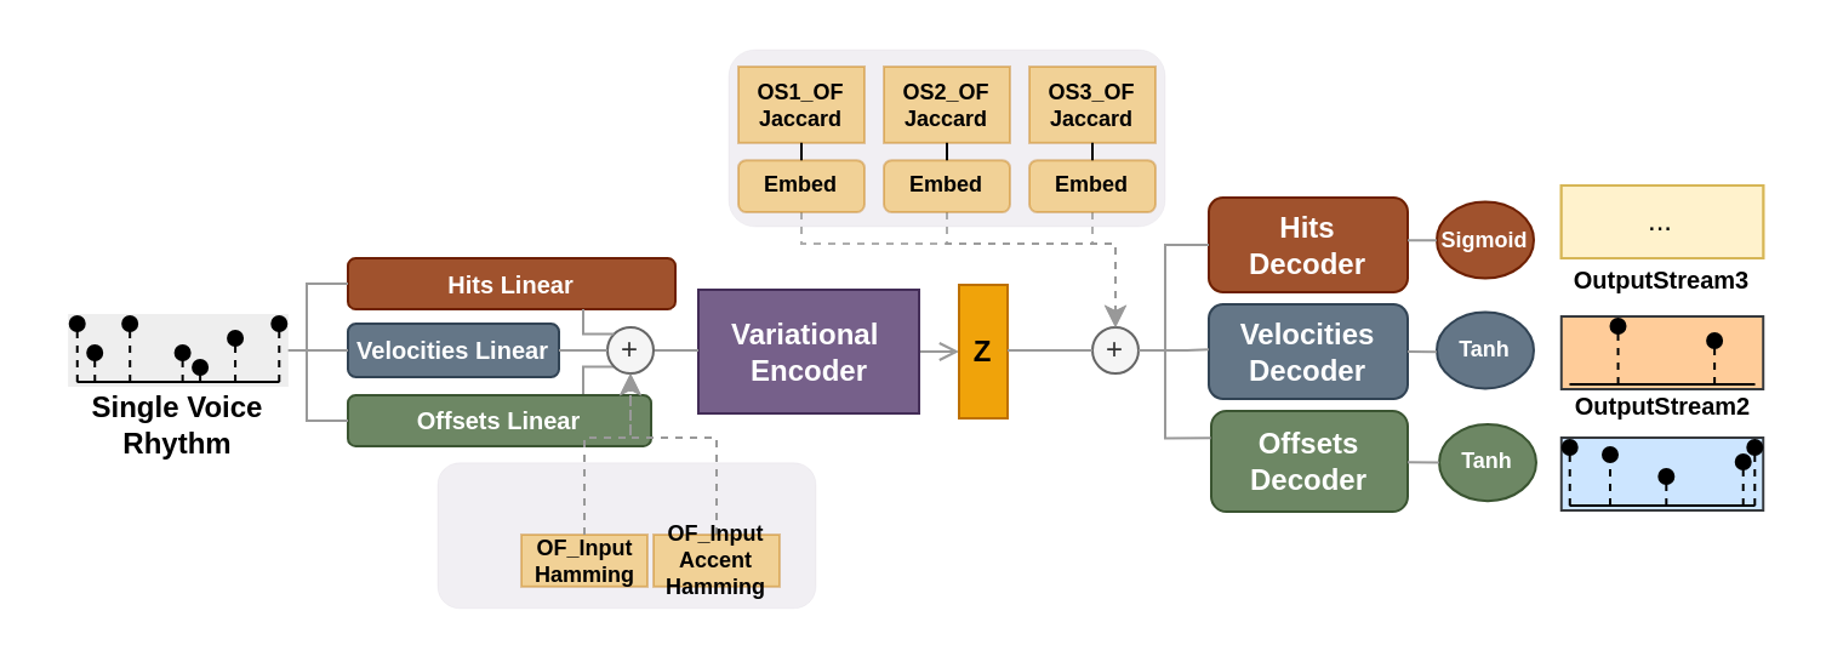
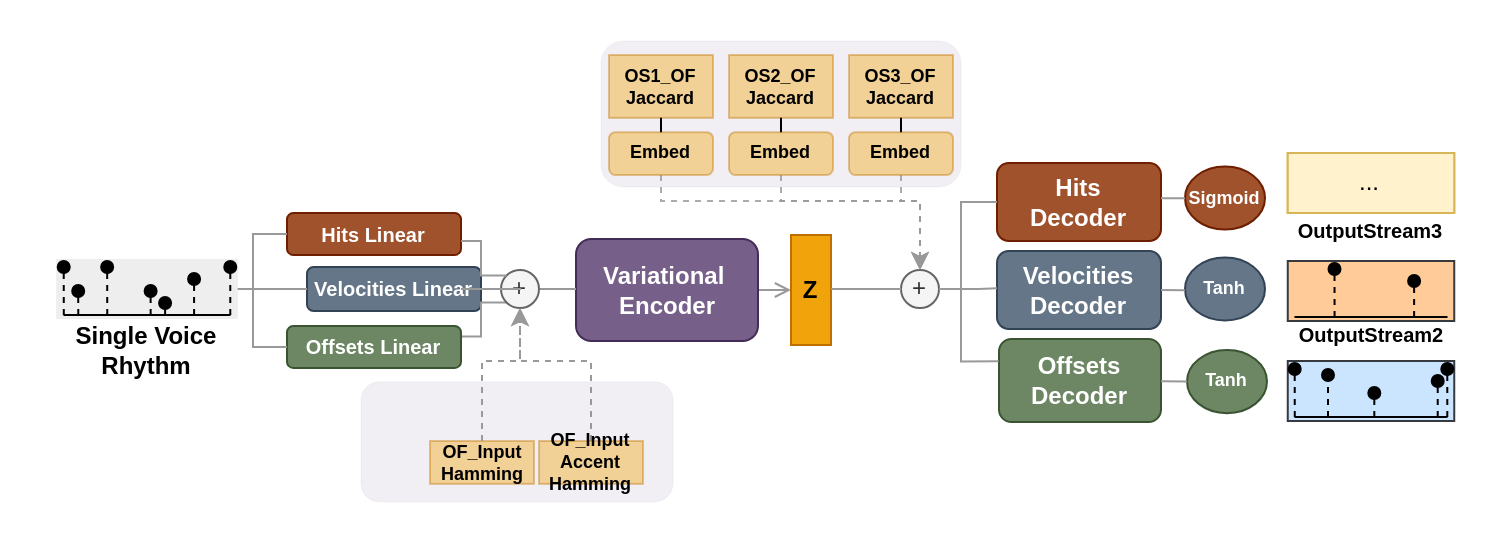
- <mxCell id="44" value="&lt;b style=&quot;&quot;&gt;&lt;font style=&quot;font-size: 10px;&quot;&gt;Hits Linear&lt;/font&gt;&lt;/b&gt;" style="rounded=1;whiteSpace=wrap;html=1;fillColor=#a0522d;fontColor=#ffffff;strokeColor=#6D1F00;fontSize=12;" parent="1" vertex="1"><mxGeometry x="143" y="106" width="135" height="21" as="geometry" /></mxCell>
+ <mxCell id="44" value="&lt;b style=&quot;&quot;&gt;&lt;font style=&quot;font-size: 10px;&quot;&gt;Hits Linear&lt;/font&gt;&lt;/b&gt;" style="rounded=1;whiteSpace=wrap;html=1;fillColor=#a0522d;fontColor=#ffffff;strokeColor=#6D1F00;fontSize=12;" parent="1" vertex="1"><mxGeometry x="143" y="106" width="87" height="21" as="geometry" /></mxCell>
- <mxCell id="45" value="&lt;b style=&quot;&quot;&gt;&lt;font style=&quot;font-size: 10px;&quot;&gt;Velocities Linear&lt;/font&gt;&lt;/b&gt;" style="rounded=1;whiteSpace=wrap;html=1;fillColor=#647687;fontColor=#ffffff;strokeColor=#314354;fontSize=12;" parent="1" vertex="1"><mxGeometry x="143" y="133" width="87" height="22" as="geometry" /></mxCell>
+ <mxCell id="45" value="&lt;b style=&quot;&quot;&gt;&lt;font style=&quot;font-size: 10px;&quot;&gt;Velocities Linear&lt;/font&gt;&lt;/b&gt;" style="rounded=1;whiteSpace=wrap;html=1;fillColor=#647687;fontColor=#ffffff;strokeColor=#314354;fontSize=12;" parent="1" vertex="1"><mxGeometry x="153" y="133" width="87" height="22" as="geometry" /></mxCell>
- <mxCell id="6" value="&lt;b style=&quot;font-size: 12px;&quot;&gt;Variational&amp;nbsp;&lt;br style=&quot;font-size: 12px;&quot;&gt;Encoder&lt;/b&gt;" style="whiteSpace=wrap;html=1;fillColor=#76608a;fontColor=#ffffff;strokeColor=#432D57;fontSize=12;rounded=0;" parent="1" vertex="1"><mxGeometry x="287.5" y="119" width="91" height="51" as="geometry" /></mxCell>
+ <mxCell id="6" value="&lt;b style=&quot;font-size: 12px;&quot;&gt;Variational&amp;nbsp;&lt;br style=&quot;font-size: 12px;&quot;&gt;Encoder&lt;/b&gt;" style="rounded=1;whiteSpace=wrap;html=1;fillColor=#76608a;fontColor=#ffffff;strokeColor=#432D57;fontSize=12;" parent="1" vertex="1"><mxGeometry x="287.5" y="119" width="91" height="51" as="geometry" /></mxCell>
- <mxCell id="47" value="&lt;b style=&quot;&quot;&gt;&lt;font style=&quot;font-size: 10px;&quot;&gt;Offsets Linear&lt;/font&gt;&lt;/b&gt;" style="rounded=1;whiteSpace=wrap;html=1;fillColor=#6d8764;fontColor=#ffffff;strokeColor=#3A5431;fontSize=12;" parent="1" vertex="1"><mxGeometry x="143" y="162.5" width="125" height="21" as="geometry" /></mxCell>
+ <mxCell id="47" value="&lt;b style=&quot;&quot;&gt;&lt;font style=&quot;font-size: 10px;&quot;&gt;Offsets Linear&lt;/font&gt;&lt;/b&gt;" style="rounded=1;whiteSpace=wrap;html=1;fillColor=#6d8764;fontColor=#ffffff;strokeColor=#3A5431;fontSize=12;" parent="1" vertex="1"><mxGeometry x="143" y="162.5" width="87" height="21" as="geometry" /></mxCell>
